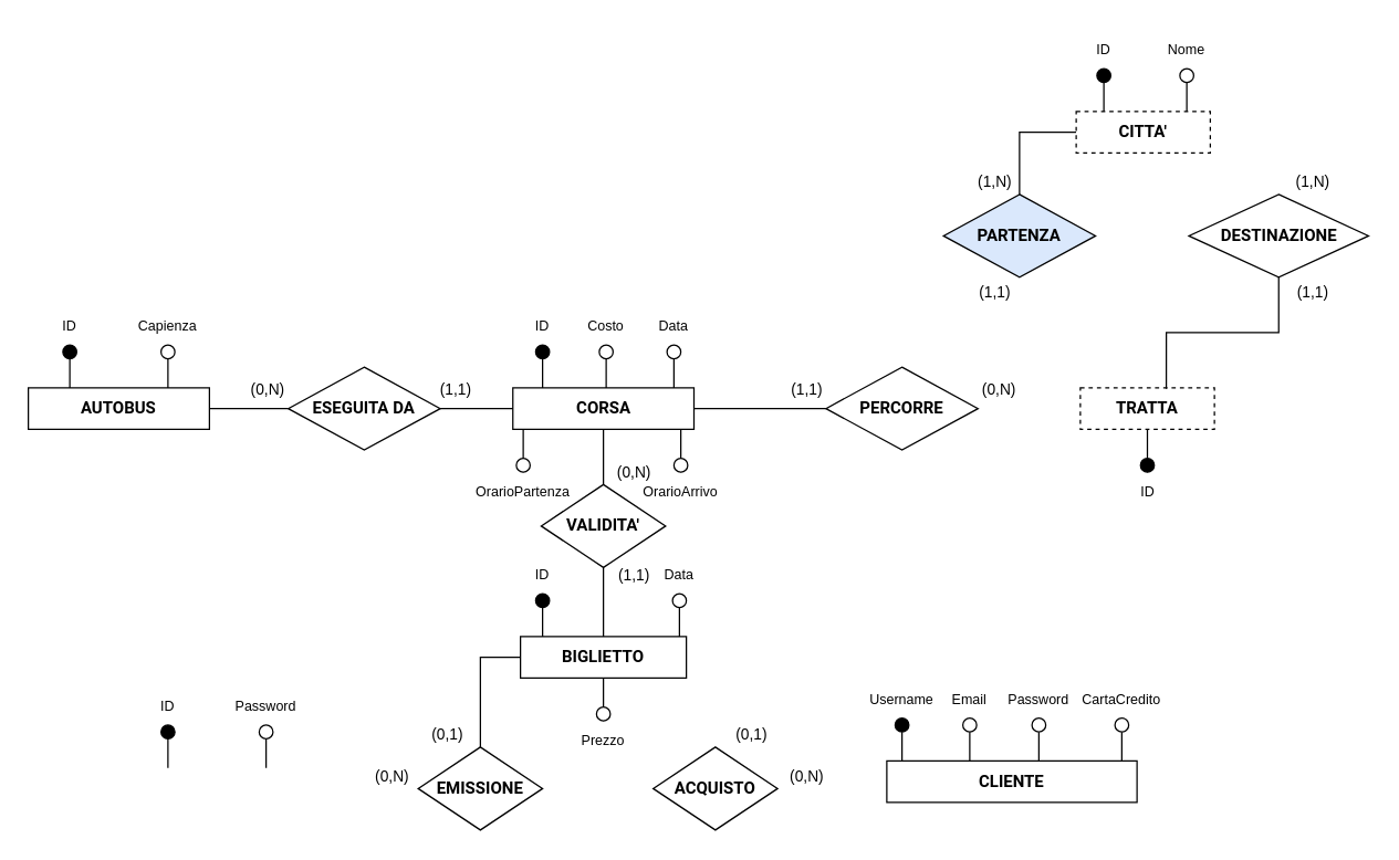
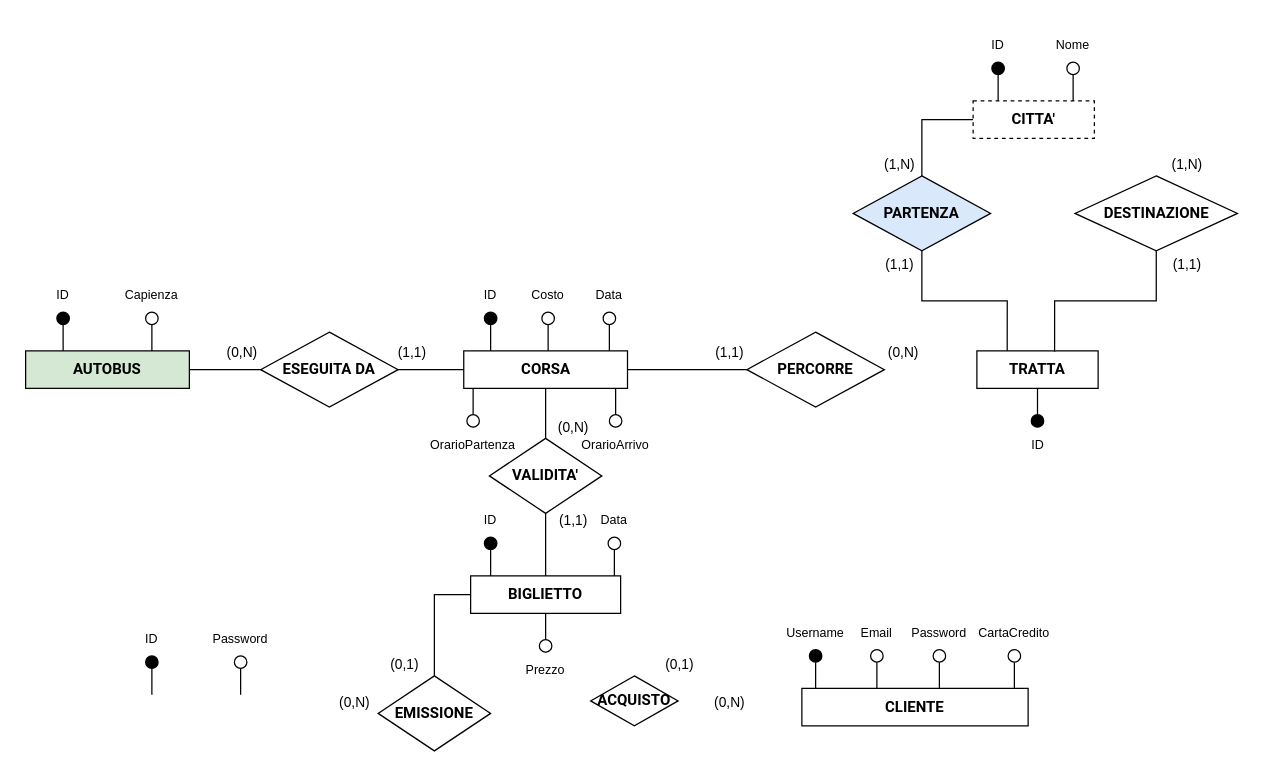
+ <mxCell id="113" style="edgeStyle=orthogonalEdgeStyle;rounded=0;orthogonalLoop=1;jettySize=auto;html=1;entryX=0.25;entryY=0;entryDx=0;entryDy=0;endArrow=none;endFill=0;" parent="1" source="114" target="102" edge="1"><mxGeometry relative="1" as="geometry" /></mxCell>
- <mxCell id="83" value="&lt;h4&gt;&lt;font data-font-src=&quot;https://fonts.googleapis.com/css?family=Roboto&quot; face=&quot;Roboto&quot;&gt;AUTOBUS&lt;/font&gt;&lt;/h4&gt;" style="rounded=0;whiteSpace=wrap;html=1;" parent="1" vertex="1"><mxGeometry x="20" y="280" width="131" height="30" as="geometry" /></mxCell>
+ <mxCell id="83" value="&lt;h4&gt;&lt;font data-font-src=&quot;https://fonts.googleapis.com/css?family=Roboto&quot; face=&quot;Roboto&quot;&gt;AUTOBUS&lt;/font&gt;&lt;/h4&gt;" style="rounded=0;whiteSpace=wrap;html=1;fillColor=#d5e8d4;" parent="1" vertex="1"><mxGeometry x="20" y="280" width="131" height="30" as="geometry" /></mxCell>
- <mxCell id="102" value="&lt;h4&gt;&lt;font data-font-src=&quot;https://fonts.googleapis.com/css?family=Roboto&quot; face=&quot;Roboto&quot;&gt;TRATTA&lt;/font&gt;&lt;/h4&gt;" style="rounded=0;whiteSpace=wrap;html=1;dashed=1;" parent="1" vertex="1"><mxGeometry x="781" y="280" width="97" height="30" as="geometry" /></mxCell>
+ <mxCell id="102" value="&lt;h4&gt;&lt;font data-font-src=&quot;https://fonts.googleapis.com/css?family=Roboto&quot; face=&quot;Roboto&quot;&gt;TRATTA&lt;/font&gt;&lt;/h4&gt;" style="rounded=0;whiteSpace=wrap;html=1;" parent="1" vertex="1"><mxGeometry x="781" y="280" width="97" height="30" as="geometry" /></mxCell>
- <mxCell id="21" value="&lt;b&gt;&lt;font face=&quot;Roboto&quot;&gt;ACQUISTO&lt;/font&gt;&lt;/b&gt;" style="rhombus;whiteSpace=wrap;html=1;" parent="1" vertex="1"><mxGeometry x="472" y="540" width="90" height="60" as="geometry" /></mxCell>
+ <mxCell id="21" value="&lt;b&gt;&lt;font face=&quot;Roboto&quot;&gt;ACQUISTO&lt;/font&gt;&lt;/b&gt;" style="rhombus;whiteSpace=wrap;html=1;" parent="1" vertex="1"><mxGeometry x="472" y="540" width="70" height="40" as="geometry" /></mxCell>
